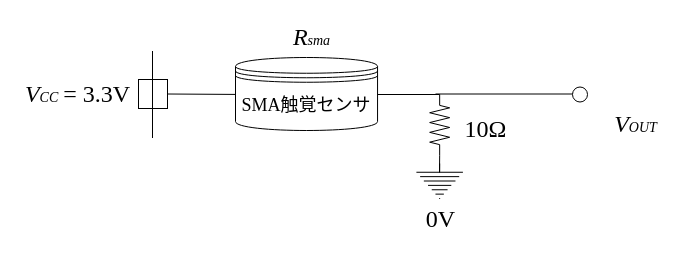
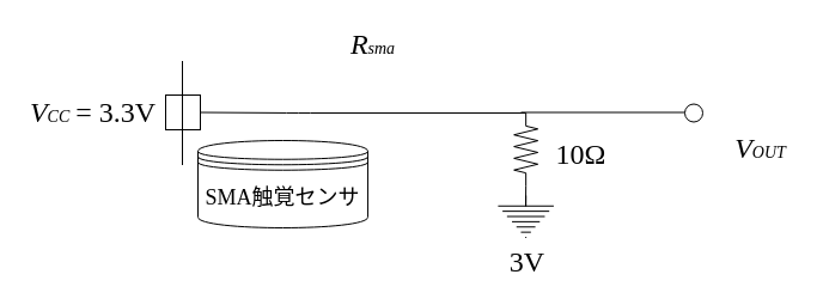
- <mxCell id="6" value="&lt;font style=&quot;font-size: 18px&quot; face=&quot;Times New Roman&quot;&gt;SMA触覚センサ&lt;/font&gt;" style="shape=datastore;whiteSpace=wrap;html=1;" parent="1" vertex="1"><mxGeometry x="235" y="57" width="142.05" height="73" as="geometry" /></mxCell>
+ <mxCell id="6" value="&lt;font style=&quot;font-size: 18px&quot; face=&quot;Times New Roman&quot;&gt;SMA触覚センサ&lt;/font&gt;" style="shape=datastore;whiteSpace=wrap;html=1;" parent="1" vertex="1"><mxGeometry x="165" y="117" width="142.05" height="73" as="geometry" /></mxCell>
- <mxCell id="14" value="&lt;font style=&quot;font-size: 24px&quot; face=&quot;Times New Roman&quot;&gt;0V&lt;/font&gt;" style="text;html=1;align=center;verticalAlign=middle;resizable=0;points=[];autosize=1;fontSize=20;" parent="1" vertex="1"><mxGeometry x="420.17" y="204" width="39" height="29" as="geometry" /></mxCell>
+ <mxCell id="14" value="&lt;font style=&quot;font-size: 24px&quot; face=&quot;Times New Roman&quot;&gt;3V&lt;/font&gt;" style="text;html=1;align=center;verticalAlign=middle;resizable=0;points=[];autosize=1;fontSize=20;" parent="1" vertex="1"><mxGeometry x="420.17" y="204" width="39" height="29" as="geometry" /></mxCell>
